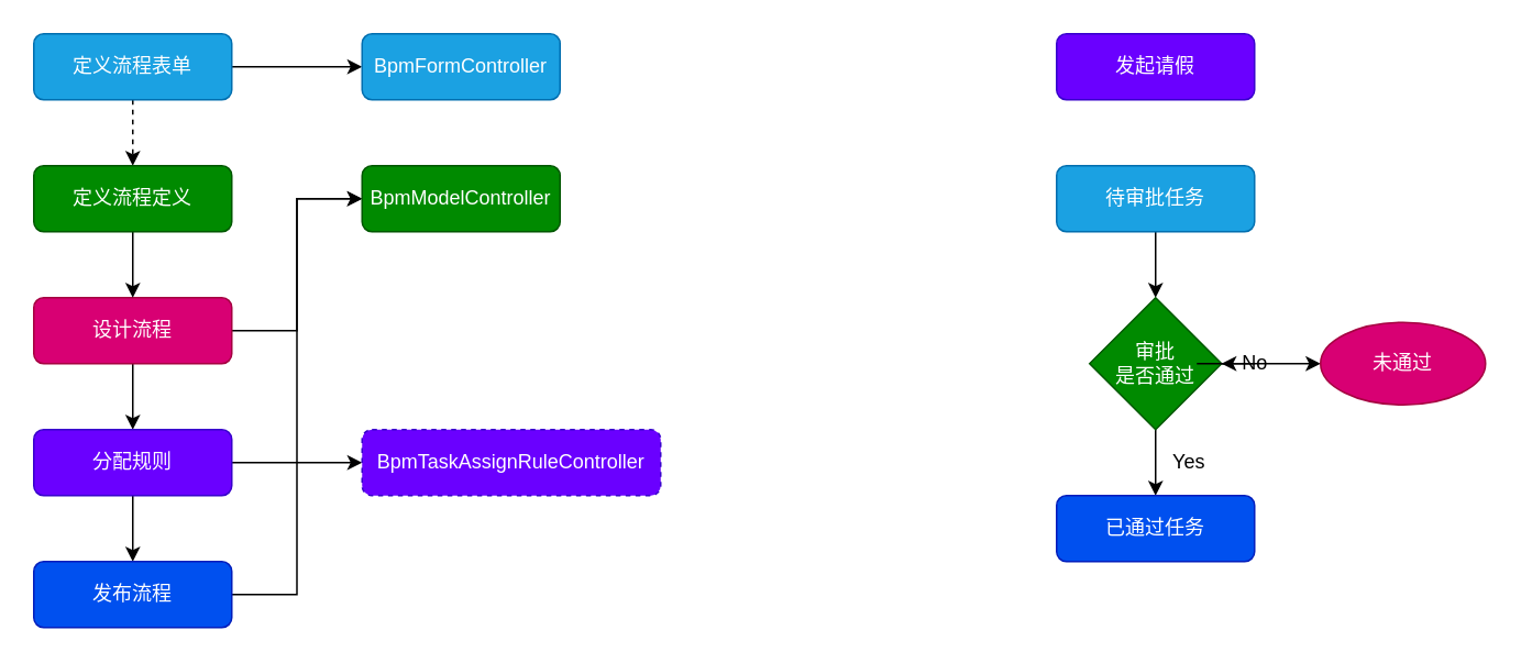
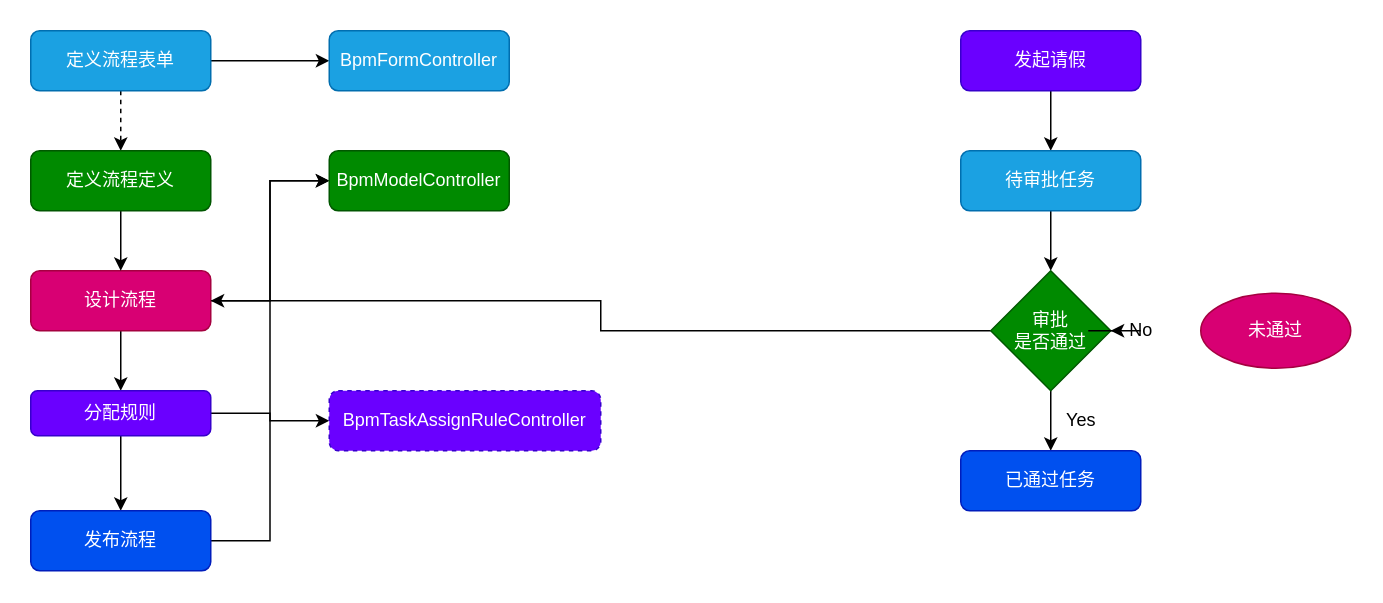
+ <mxCell id="15" style="edgeStyle=orthogonalEdgeStyle;rounded=0;orthogonalLoop=1;jettySize=auto;html=1;exitX=0.5;exitY=1;exitDx=0;exitDy=0;entryX=0.5;entryY=0;entryDx=0;entryDy=0;" edge="1" source="16" target="19" parent="1"><mxGeometry relative="1" as="geometry" /></mxCell>
- <mxCell id="21" value="" style="edgeStyle=orthogonalEdgeStyle;rounded=0;orthogonalLoop=1;jettySize=auto;html=1;" edge="1" parent="1" source="22" target="23"><mxGeometry relative="1" as="geometry" /></mxCell>
+ <mxCell id="21" value="" style="edgeStyle=orthogonalEdgeStyle;rounded=0;orthogonalLoop=1;jettySize=auto;html=1;" edge="1" parent="1" source="22" target="7"><mxGeometry relative="1" as="geometry" /></mxCell>
- <mxCell id="12" value="分配规则" style="whiteSpace=wrap;html=1;rounded=1;glass=0;strokeWidth=1;shadow=0;fillColor=#6a00ff;fontColor=#ffffff;strokeColor=#3700CC;" vertex="1" parent="1"><mxGeometry x="20" y="260" width="120" height="40" as="geometry" /></mxCell>
+ <mxCell id="12" value="分配规则" style="whiteSpace=wrap;html=1;rounded=1;glass=0;strokeWidth=1;shadow=0;fillColor=#6a00ff;fontColor=#ffffff;strokeColor=#3700CC;" vertex="1" parent="1"><mxGeometry x="20" y="260" width="120" height="30" as="geometry" /></mxCell>
